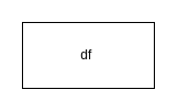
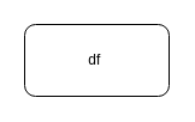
- <mxCell id="2" value="df&amp;nbsp;" style="rounded=0;whiteSpace=wrap;html=1;" vertex="1" parent="1"><mxGeometry x="20" y="20" width="120" height="60" as="geometry" /></mxCell>
+ <mxCell id="2" value="df&amp;nbsp;" style="whiteSpace=wrap;html=1;rounded=1;" vertex="1" parent="1"><mxGeometry x="20" y="20" width="120" height="60" as="geometry" /></mxCell>
